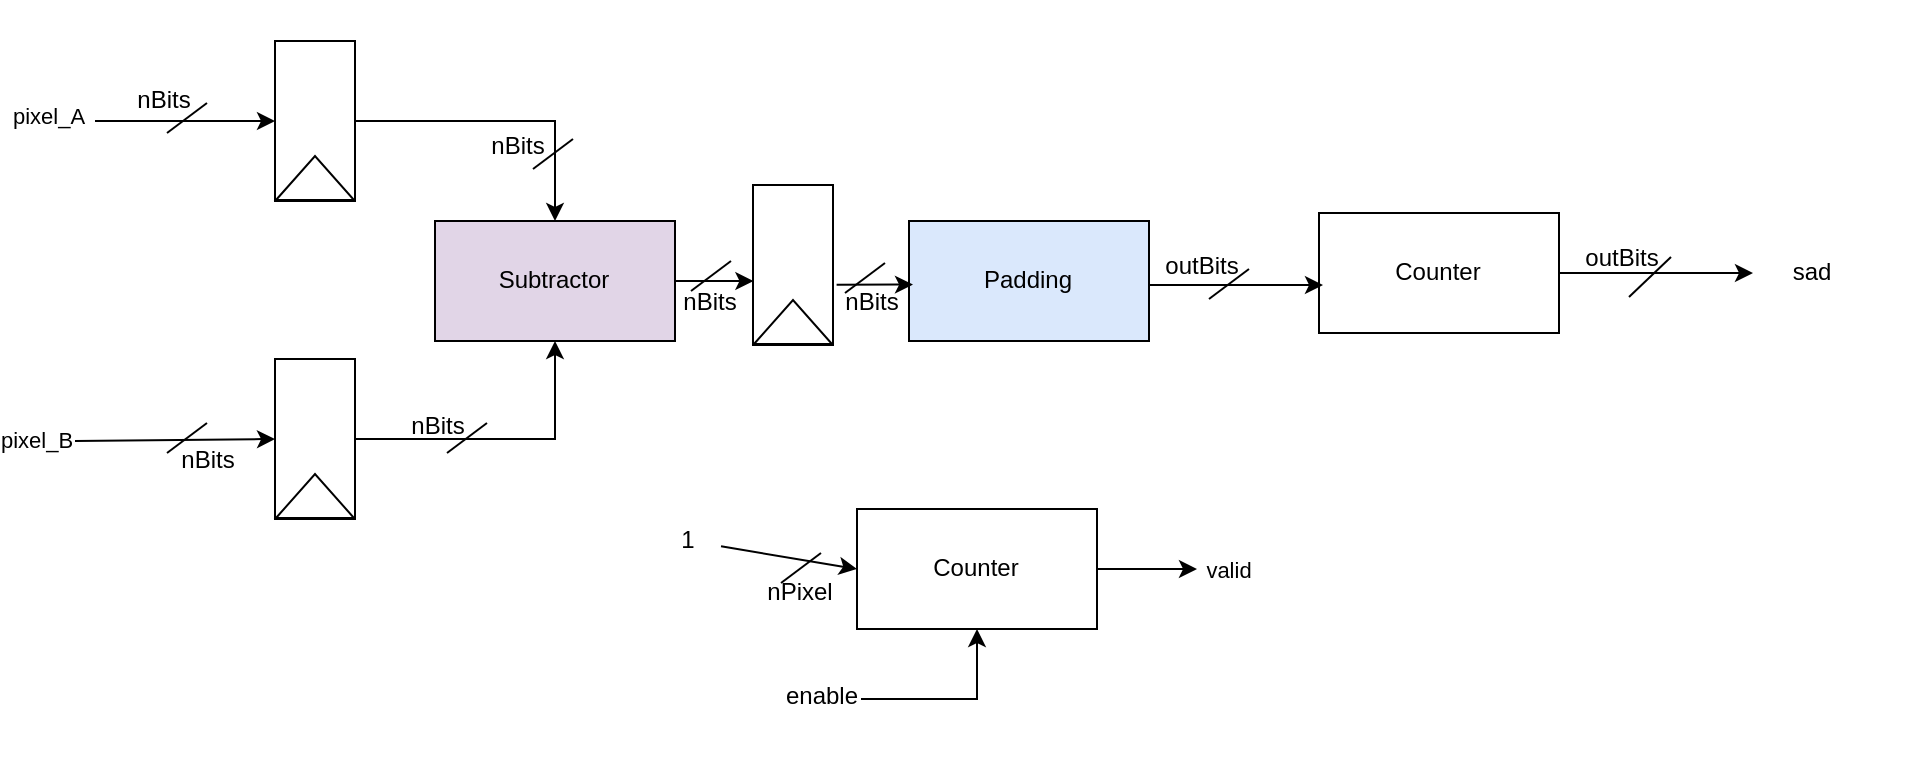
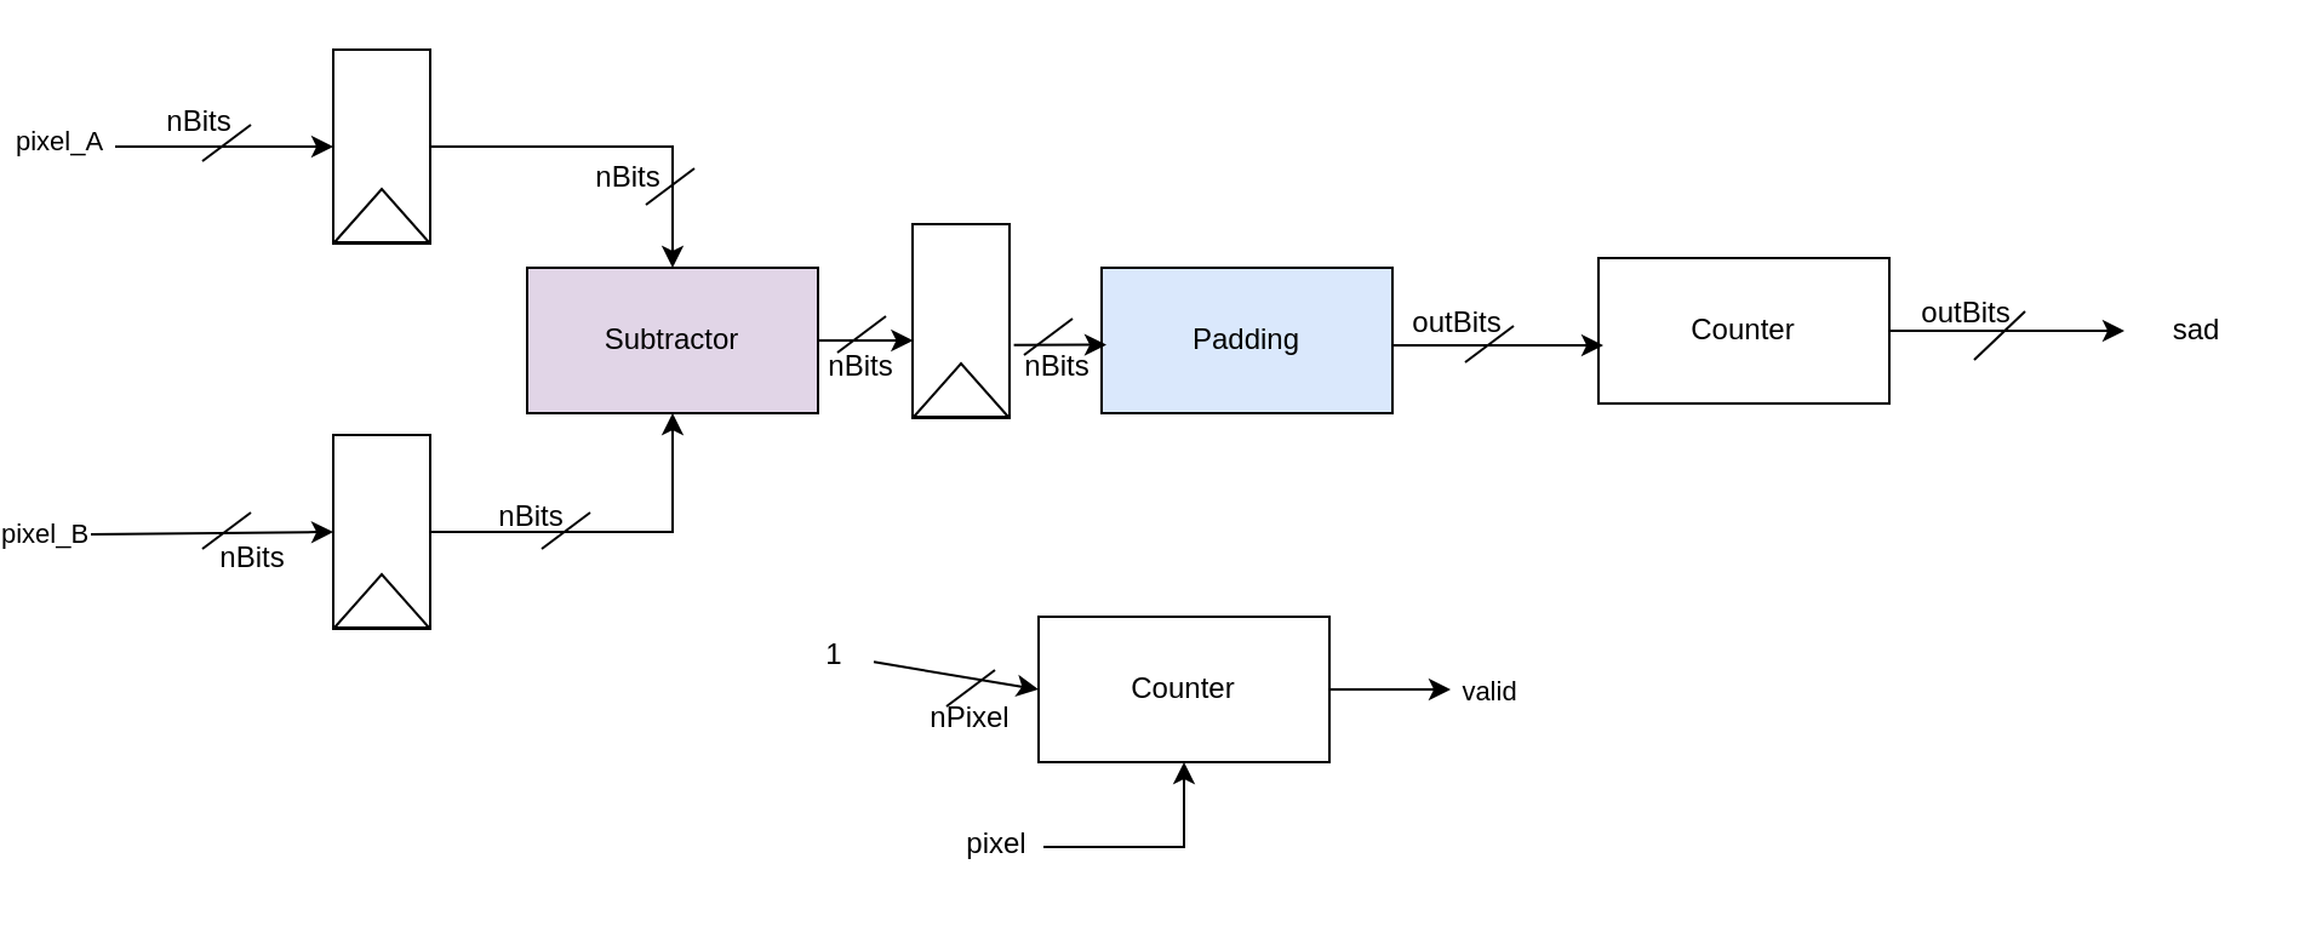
- <mxCell id="28" value="enable" style="text;html=1;strokeColor=none;fillColor=none;align=center;verticalAlign=middle;whiteSpace=wrap;rounded=0;" parent="1" vertex="1"><mxGeometry x="364" y="333" width="60" height="30" as="geometry" /></mxCell>
+ <mxCell id="28" value="pixel" style="text;html=1;strokeColor=none;fillColor=none;align=center;verticalAlign=middle;whiteSpace=wrap;rounded=0;" parent="1" vertex="1"><mxGeometry x="364" y="333" width="60" height="30" as="geometry" /></mxCell>
